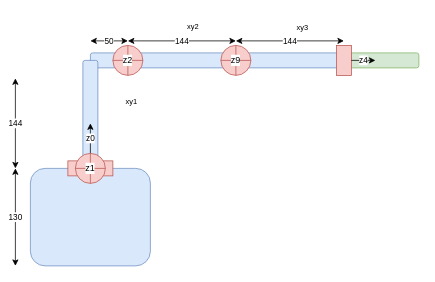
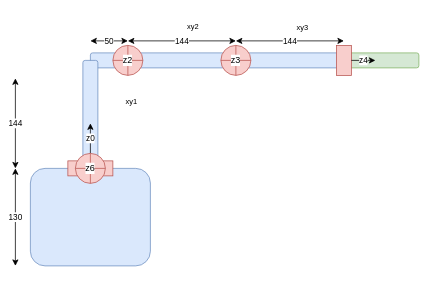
- <mxCell id="18" value="z9" style="shape=orEllipse;perimeter=ellipsePerimeter;whiteSpace=wrap;html=1;backgroundOutline=1;fillColor=#f8cecc;strokeColor=#b85450;labelBackgroundColor=default;" parent="1" vertex="1"><mxGeometry x="294" y="60" width="40" height="40" as="geometry" /></mxCell>
+ <mxCell id="18" value="z3" style="shape=orEllipse;perimeter=ellipsePerimeter;whiteSpace=wrap;html=1;backgroundOutline=1;fillColor=#f8cecc;strokeColor=#b85450;labelBackgroundColor=default;" parent="1" vertex="1"><mxGeometry x="294" y="60" width="40" height="40" as="geometry" /></mxCell>
- <mxCell id="16" value="z1" style="shape=orEllipse;perimeter=ellipsePerimeter;whiteSpace=wrap;html=1;backgroundOutline=1;fillColor=#f8cecc;strokeColor=#b85450;labelBackgroundColor=default;" parent="1" vertex="1"><mxGeometry x="100" y="204" width="40" height="40" as="geometry" /></mxCell>
+ <mxCell id="16" value="z6" style="shape=orEllipse;perimeter=ellipsePerimeter;whiteSpace=wrap;html=1;backgroundOutline=1;fillColor=#f8cecc;strokeColor=#b85450;labelBackgroundColor=default;" parent="1" vertex="1"><mxGeometry x="100" y="204" width="40" height="40" as="geometry" /></mxCell>
